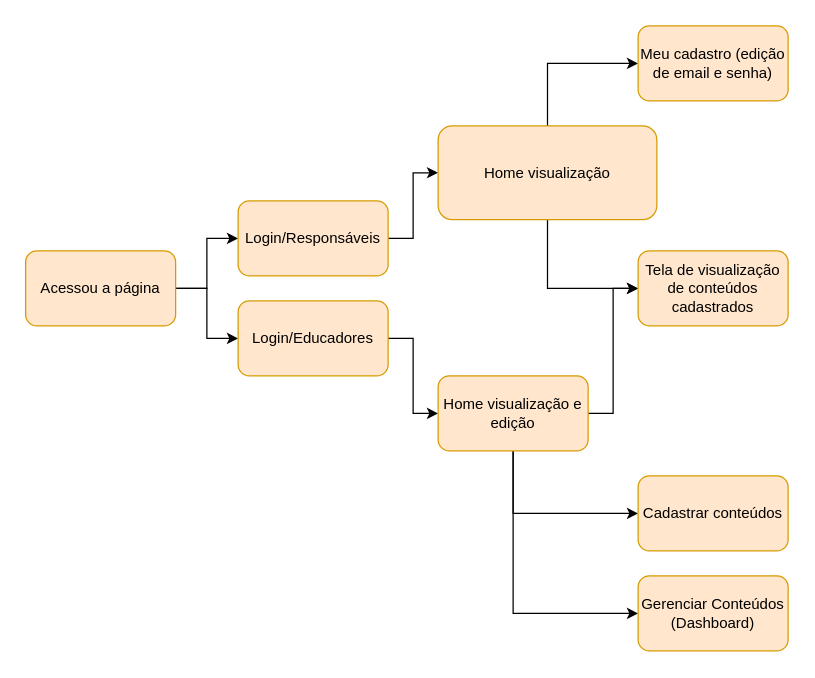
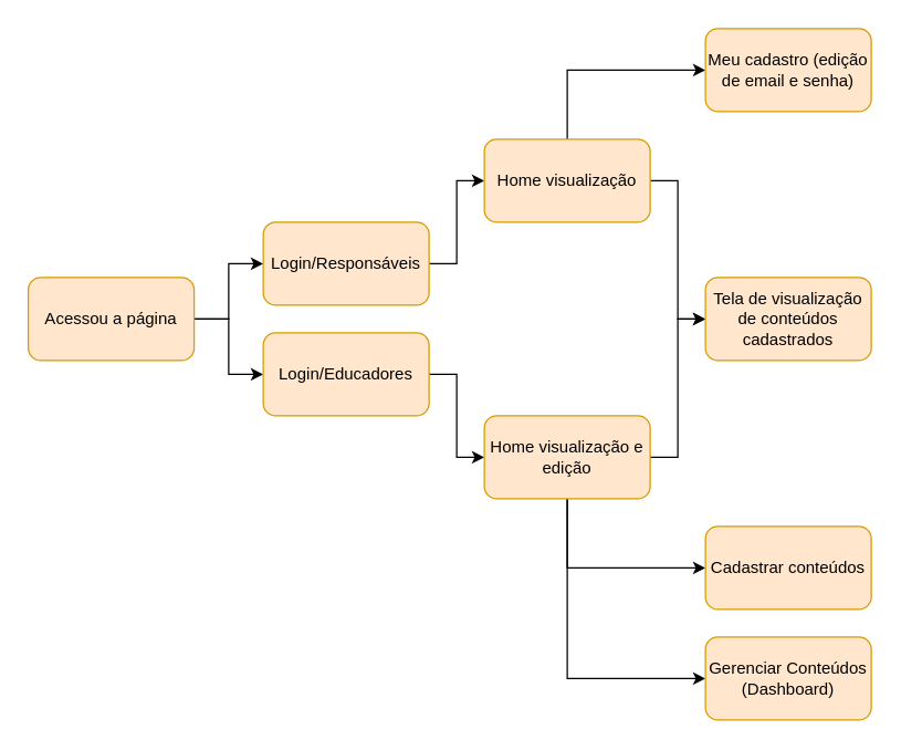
- <mxCell id="11" value="Home visualização" style="rounded=1;whiteSpace=wrap;html=1;fillColor=#ffe6cc;strokeColor=#d79b00;" parent="1" vertex="1"><mxGeometry x="350" y="100" width="175" height="75" as="geometry" /></mxCell>
+ <mxCell id="11" value="Home visualização" style="rounded=1;whiteSpace=wrap;html=1;fillColor=#ffe6cc;strokeColor=#d79b00;" parent="1" vertex="1"><mxGeometry x="350" y="100" width="120" height="60" as="geometry" /></mxCell>
